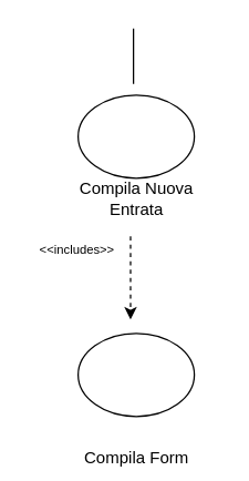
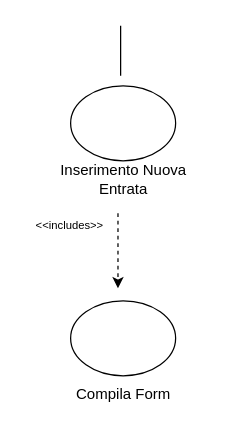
- <mxCell id="4" value="&lt;div&gt;Compila Nuova&lt;/div&gt;&lt;div&gt;Entrata&lt;br&gt;&lt;/div&gt;" style="text;html=1;align=center;verticalAlign=middle;resizable=0;points=[];autosize=1;" vertex="1" parent="1"><mxGeometry x="38" y="128" width="120" height="30" as="geometry" /></mxCell>
+ <mxCell id="4" value="&lt;div&gt;Inserimento Nuova&lt;/div&gt;&lt;div&gt;Entrata&lt;br&gt;&lt;/div&gt;" style="text;html=1;align=center;verticalAlign=middle;resizable=0;points=[];autosize=1;" vertex="1" parent="1"><mxGeometry x="38" y="128" width="120" height="30" as="geometry" /></mxCell>
- <mxCell id="8" value="Compila Form" style="text;html=1;align=center;verticalAlign=middle;resizable=0;points=[];autosize=1;" vertex="1" parent="1"><mxGeometry x="53" y="320" width="90" height="20" as="geometry" /></mxCell>
+ <mxCell id="8" value="Compila Form" style="text;html=1;align=center;verticalAlign=middle;resizable=0;points=[];autosize=1;" vertex="1" parent="1"><mxGeometry x="53" y="305" width="90" height="20" as="geometry" /></mxCell>
